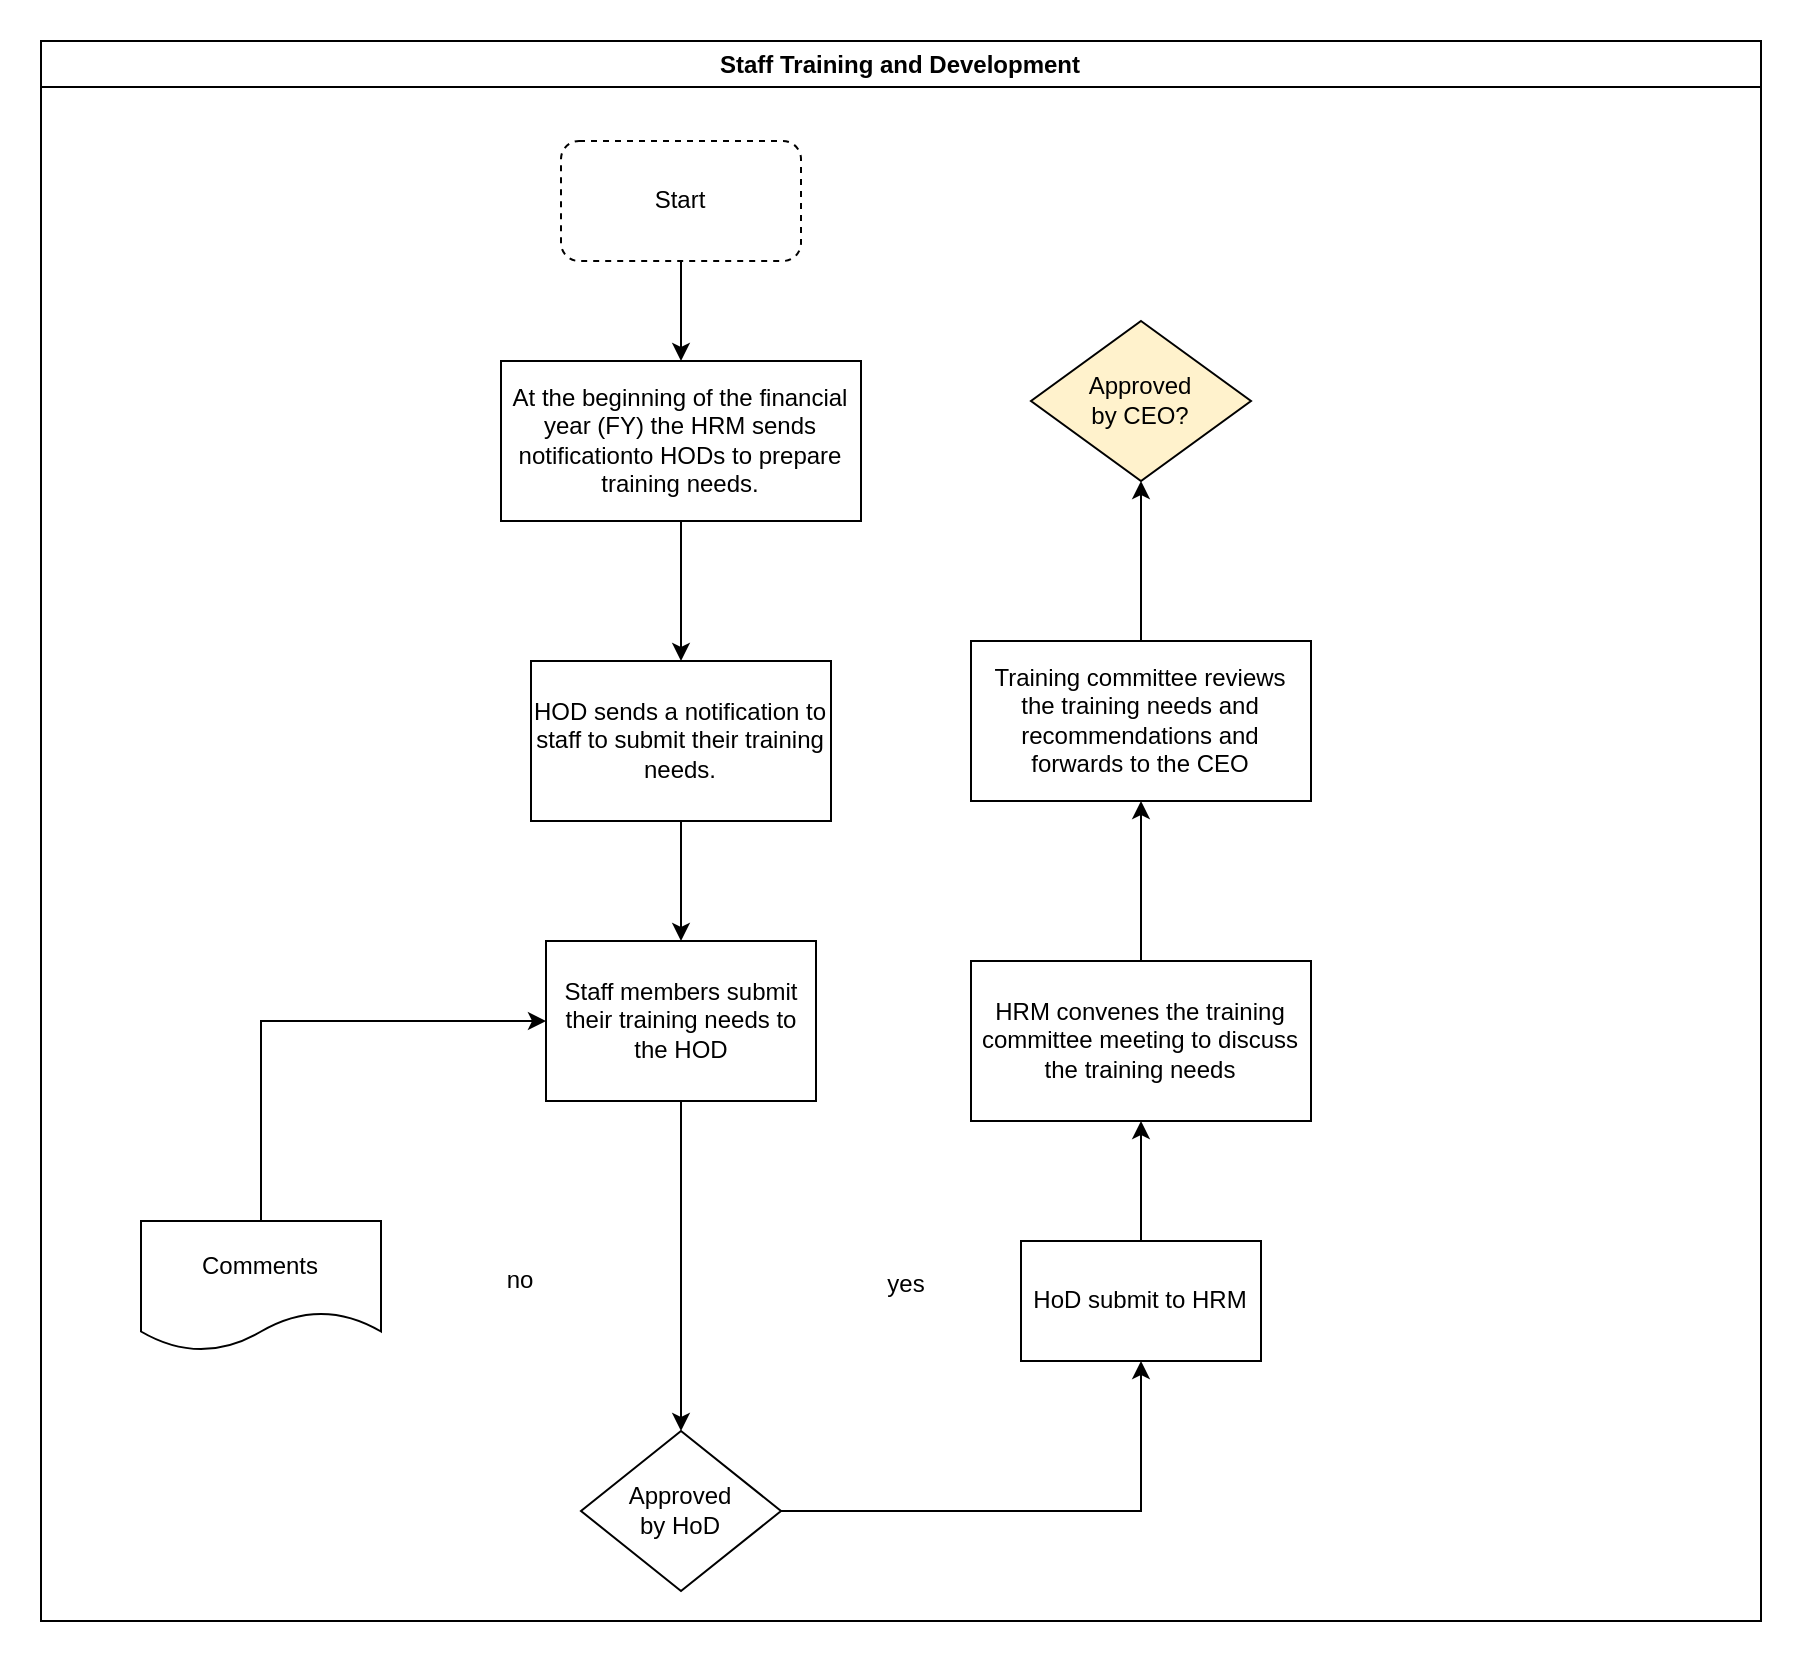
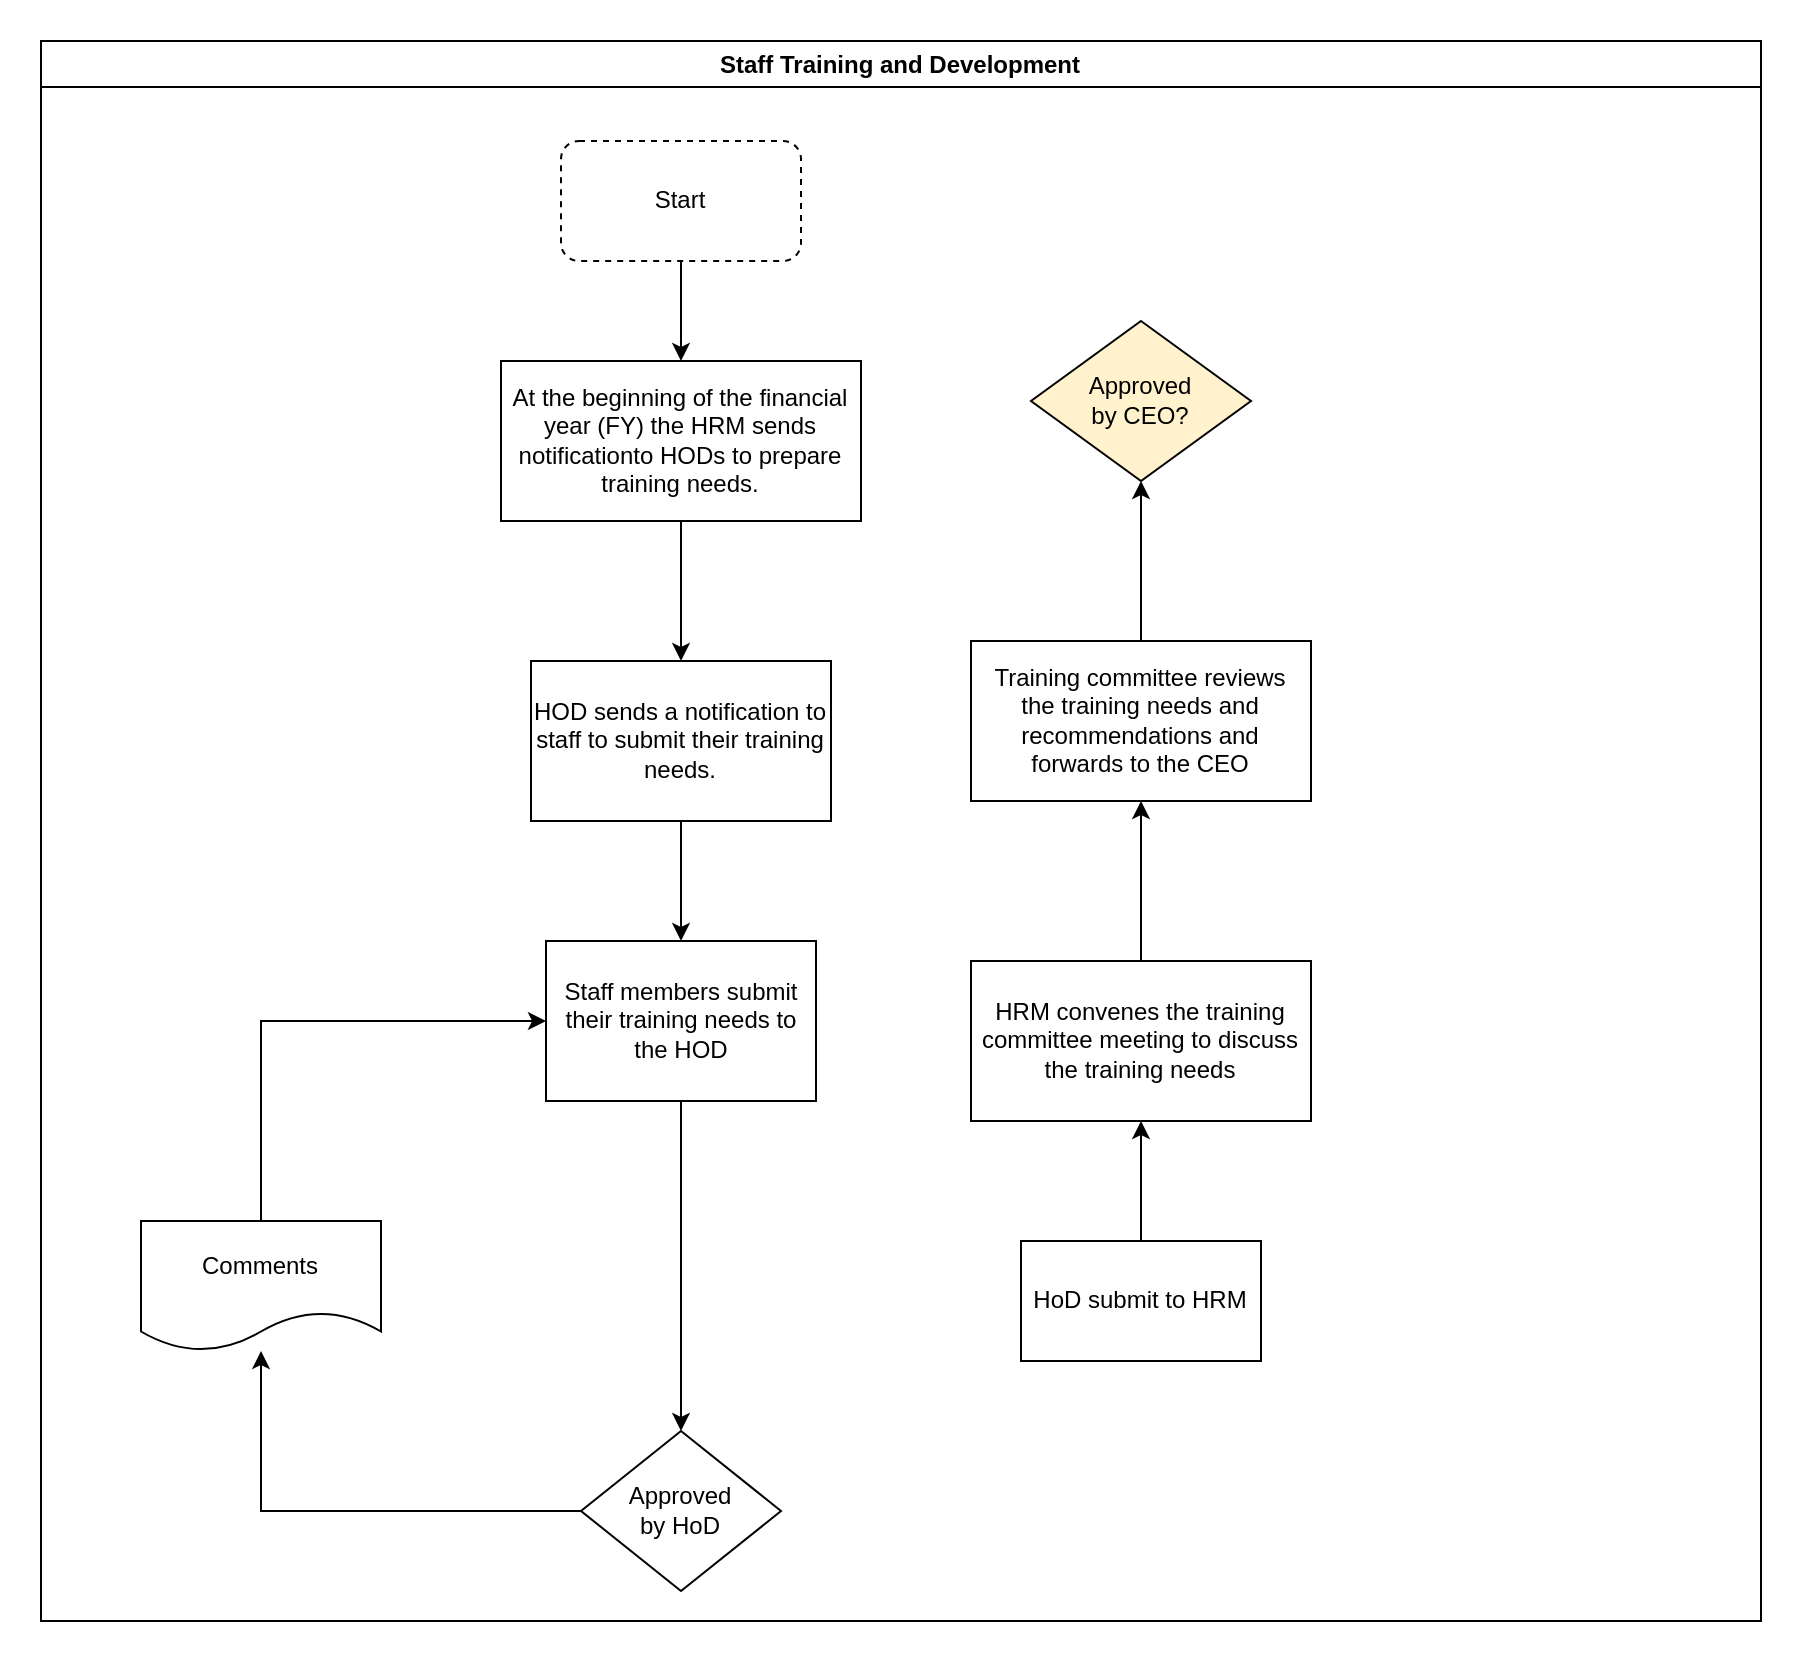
- <mxCell id="16" value="no" style="text;html=1;strokeColor=none;fillColor=none;align=center;verticalAlign=middle;whiteSpace=wrap;rounded=0;" vertex="1" parent="2"><mxGeometry x="220" y="610" width="40" height="20" as="geometry" /></mxCell>
- <mxCell id="24" value="yes" style="text;html=1;strokeColor=none;fillColor=none;align=center;verticalAlign=middle;whiteSpace=wrap;rounded=0;" vertex="1" parent="1"><mxGeometry x="433" y="632" width="40" height="20" as="geometry" /></mxCell>
+ <mxCell id="10" value="" style="edgeStyle=orthogonalEdgeStyle;rounded=0;orthogonalLoop=1;jettySize=auto;html=1;" edge="1" parent="2" source="12" target="15"><mxGeometry relative="1" as="geometry" /></mxCell>
- <mxCell id="11" value="" style="edgeStyle=orthogonalEdgeStyle;rounded=0;orthogonalLoop=1;jettySize=auto;html=1;" edge="1" parent="2" source="12" target="18"><mxGeometry relative="1" as="geometry" /></mxCell>
